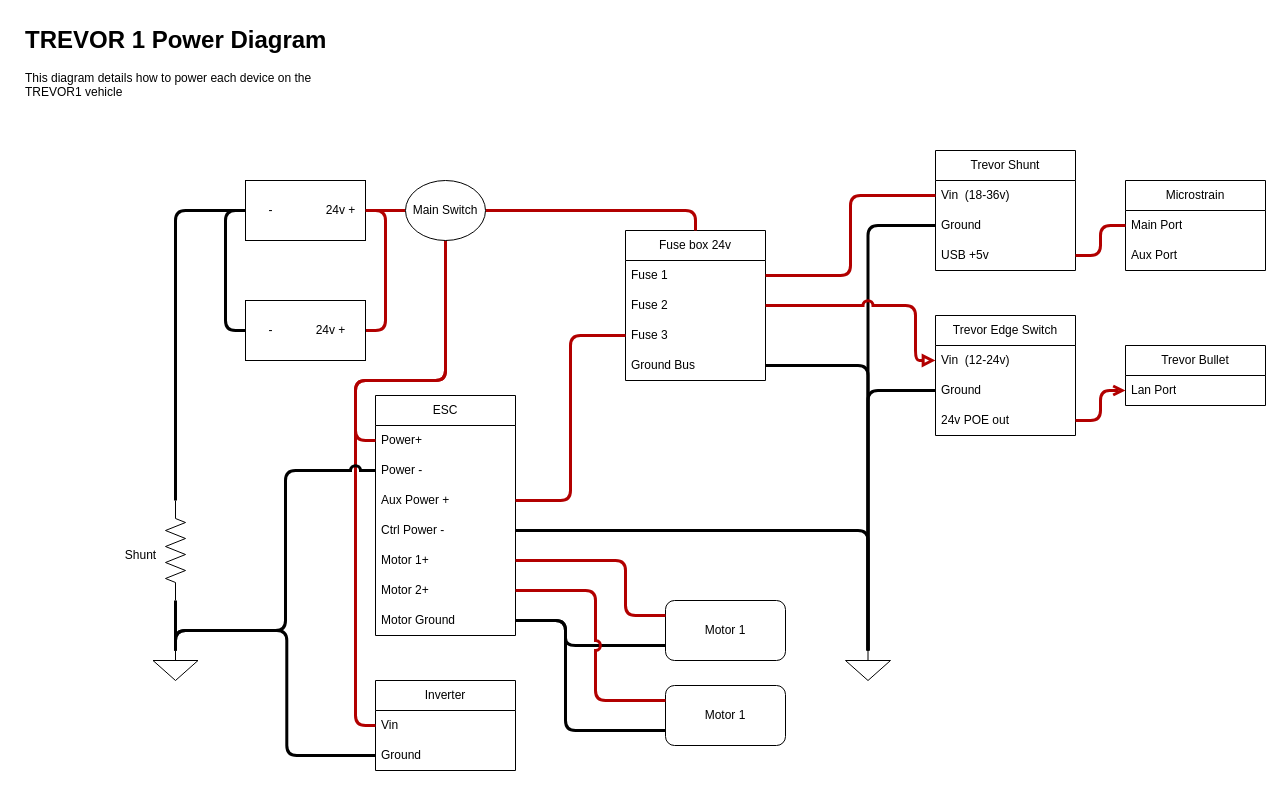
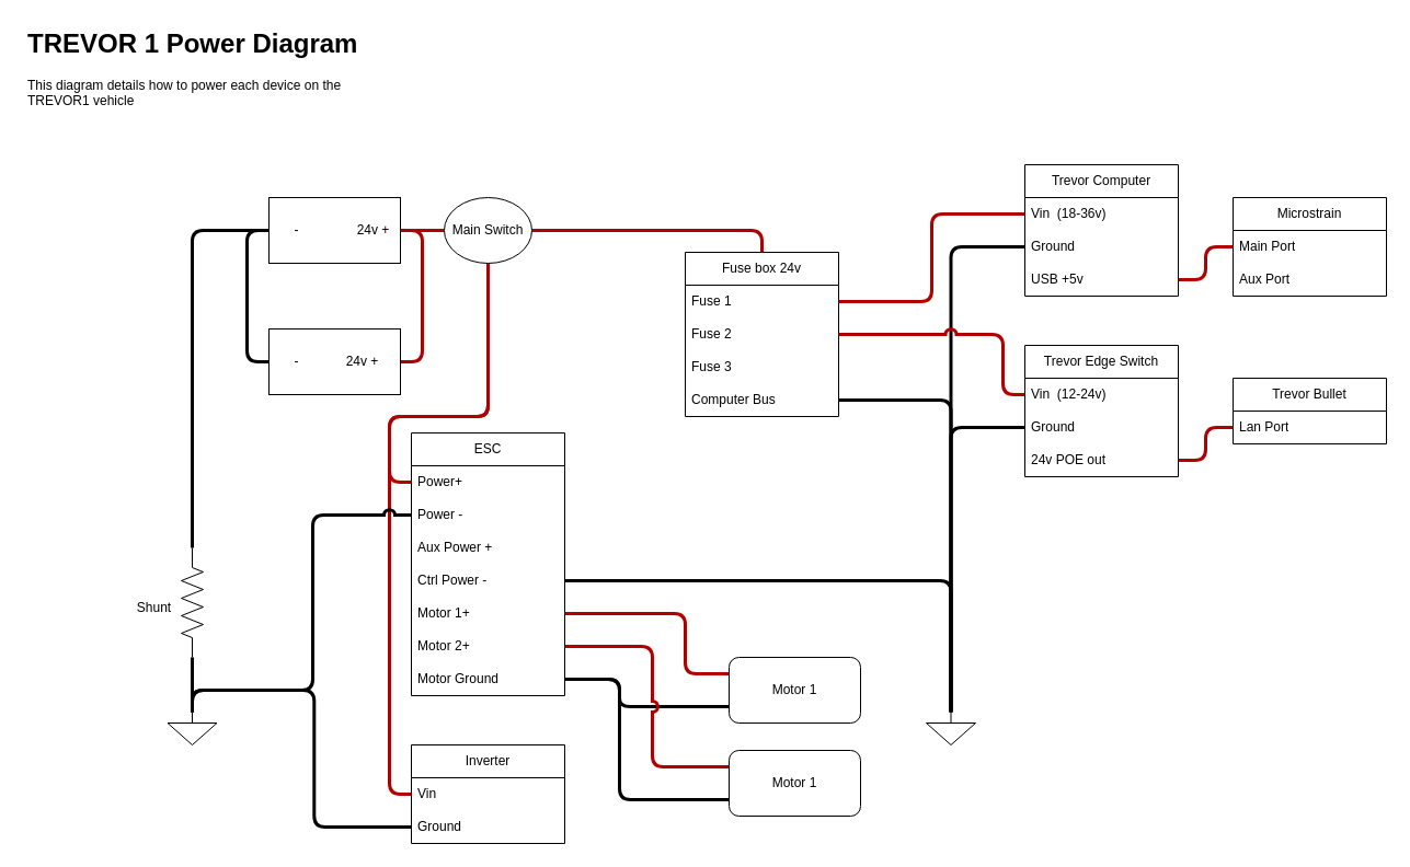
- <mxCell id="32" value="Trevor Shunt" style="swimlane;fontStyle=0;childLayout=stackLayout;horizontal=1;startSize=30;horizontalStack=0;resizeParent=1;resizeParentMax=0;resizeLast=0;collapsible=1;marginBottom=0;whiteSpace=wrap;html=1;" vertex="1" parent="1"><mxGeometry x="935" y="150" width="140" height="120" as="geometry" /></mxCell>
+ <mxCell id="32" value="Trevor Computer" style="swimlane;fontStyle=0;childLayout=stackLayout;horizontal=1;startSize=30;horizontalStack=0;resizeParent=1;resizeParentMax=0;resizeLast=0;collapsible=1;marginBottom=0;whiteSpace=wrap;html=1;" vertex="1" parent="1"><mxGeometry x="935" y="150" width="140" height="120" as="geometry" /></mxCell>
- <mxCell id="59" style="edgeStyle=orthogonalEdgeStyle;rounded=1;orthogonalLoop=1;jettySize=auto;html=1;fillColor=#e51400;strokeColor=#B20000;strokeWidth=3;endArrow=block;endFill=0;jumpStyle=arc;" edge="1" parent="1" source="4" target="56"><mxGeometry relative="1" as="geometry"><Array as="points"><mxPoint x="915" y="305" /><mxPoint x="915" y="360" /></Array></mxGeometry></mxCell>
+ <mxCell id="59" style="edgeStyle=orthogonalEdgeStyle;rounded=1;orthogonalLoop=1;jettySize=auto;html=1;fillColor=#e51400;strokeColor=#B20000;strokeWidth=3;endArrow=none;endFill=0;jumpStyle=arc;" edge="1" parent="1" source="4" target="56"><mxGeometry relative="1" as="geometry"><Array as="points"><mxPoint x="915" y="305" /><mxPoint x="915" y="360" /></Array></mxGeometry></mxCell>
- <mxCell id="6" value="Ground Bus" style="text;strokeColor=none;fillColor=none;align=left;verticalAlign=middle;spacingLeft=4;spacingRight=4;overflow=hidden;points=[[0,0.5],[1,0.5]];portConstraint=eastwest;rotatable=0;whiteSpace=wrap;html=1;" vertex="1" parent="2"><mxGeometry y="120" width="140" height="30" as="geometry" /></mxCell>
+ <mxCell id="6" value="Computer Bus" style="text;strokeColor=none;fillColor=none;align=left;verticalAlign=middle;spacingLeft=4;spacingRight=4;overflow=hidden;points=[[0,0.5],[1,0.5]];portConstraint=eastwest;rotatable=0;whiteSpace=wrap;html=1;" vertex="1" parent="2"><mxGeometry y="120" width="140" height="30" as="geometry" /></mxCell>
- <mxCell id="63" style="edgeStyle=orthogonalEdgeStyle;rounded=1;orthogonalLoop=1;jettySize=auto;html=1;fillColor=#e51400;strokeColor=#B20000;strokeWidth=3;endArrow=open;endFill=0;" edge="1" parent="1" source="58" target="62"><mxGeometry relative="1" as="geometry" /></mxCell>
+ <mxCell id="63" style="edgeStyle=orthogonalEdgeStyle;rounded=1;orthogonalLoop=1;jettySize=auto;html=1;fillColor=#e51400;strokeColor=#B20000;strokeWidth=3;endArrow=none;endFill=0;" edge="1" parent="1" source="58" target="62"><mxGeometry relative="1" as="geometry" /></mxCell>
- <mxCell id="64" style="edgeStyle=orthogonalEdgeStyle;rounded=1;orthogonalLoop=1;jettySize=auto;html=1;strokeWidth=3;fillColor=#e51400;strokeColor=#B20000;endArrow=none;endFill=0;" edge="1" parent="1" source="21" target="5"><mxGeometry relative="1" as="geometry" /></mxCell>
